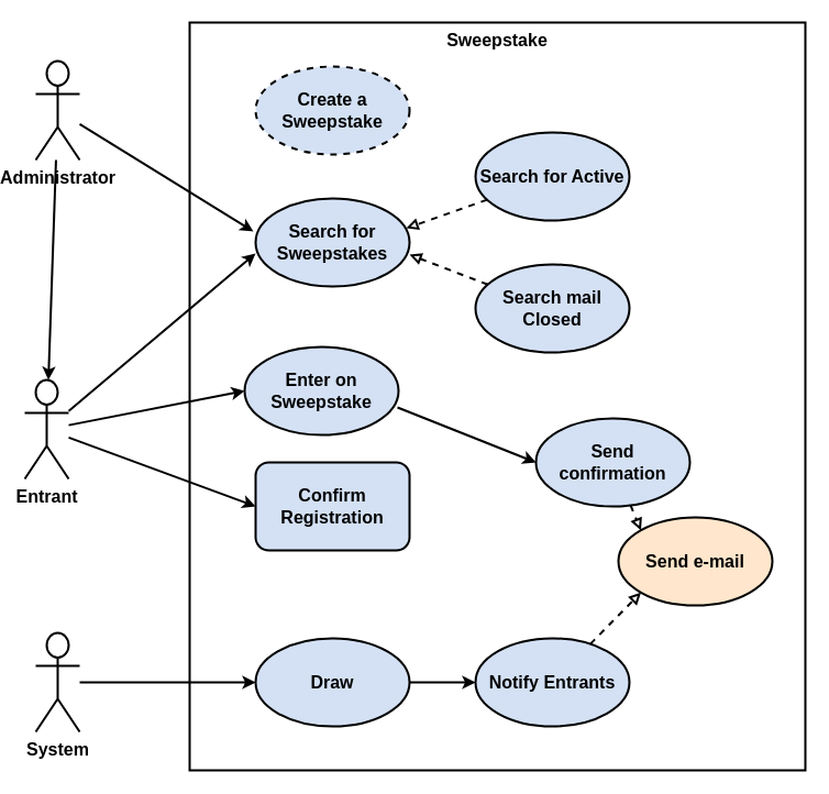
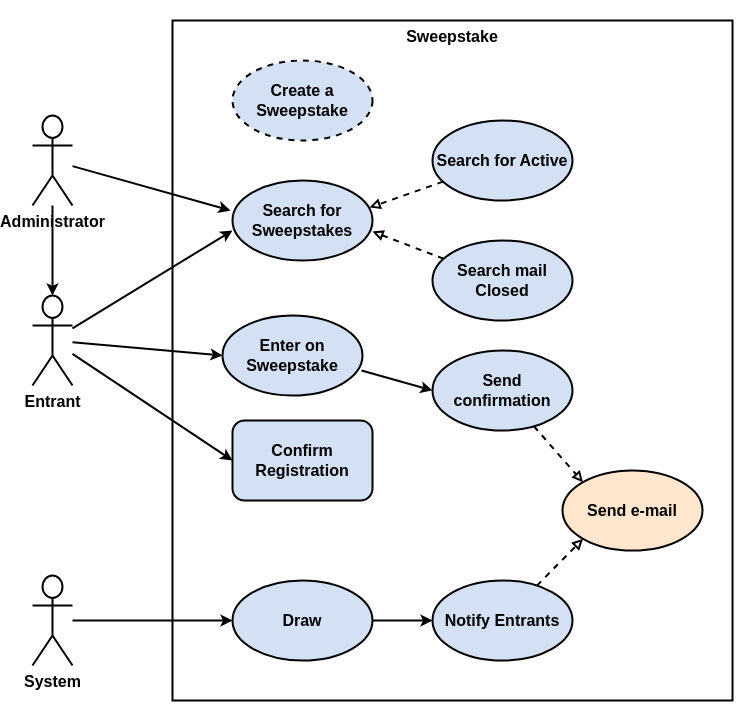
- <mxCell id="9" value="Administrator" style="shape=umlActor;verticalLabelPosition=bottom;verticalAlign=top;html=1;outlineConnect=0;fontSize=16;fontStyle=1;strokeWidth=2;" vertex="1" parent="1"><mxGeometry x="20" y="55" width="40" height="90" as="geometry" /></mxCell>
+ <mxCell id="9" value="Administrator" style="shape=umlActor;verticalLabelPosition=bottom;verticalAlign=top;html=1;outlineConnect=0;fontSize=16;fontStyle=1;strokeWidth=2;" vertex="1" parent="1"><mxGeometry x="20" y="115" width="40" height="90" as="geometry" /></mxCell>
- <mxCell id="6" value="Entrant" style="shape=umlActor;verticalLabelPosition=bottom;verticalAlign=top;html=1;outlineConnect=0;fontSize=16;fontStyle=1;strokeWidth=2;" vertex="1" parent="1"><mxGeometry x="10" y="345" width="40" height="90" as="geometry" /></mxCell>
+ <mxCell id="6" value="Entrant" style="shape=umlActor;verticalLabelPosition=bottom;verticalAlign=top;html=1;outlineConnect=0;fontSize=16;fontStyle=1;strokeWidth=2;" vertex="1" parent="1"><mxGeometry x="20" y="295" width="40" height="90" as="geometry" /></mxCell>
- <mxCell id="24" value="Send confirmation" style="ellipse;whiteSpace=wrap;html=1;fontSize=16;strokeWidth=2;fillColor=#D4E1F5;fontStyle=1" vertex="1" parent="1"><mxGeometry x="475" y="380" width="140" height="80" as="geometry" /></mxCell>
+ <mxCell id="24" value="Send confirmation" style="ellipse;whiteSpace=wrap;html=1;fontSize=16;strokeWidth=2;fillColor=#D4E1F5;fontStyle=1" vertex="1" parent="1"><mxGeometry x="420" y="350" width="140" height="80" as="geometry" /></mxCell>
